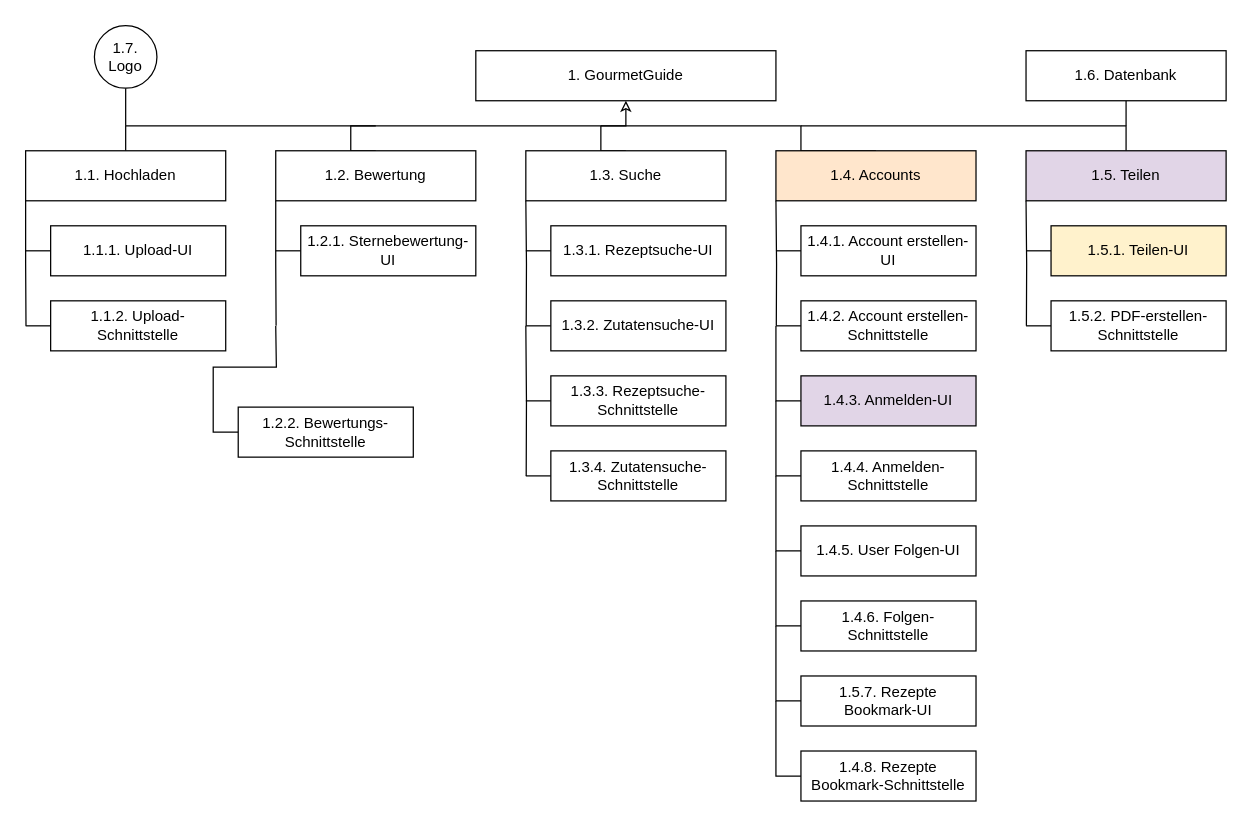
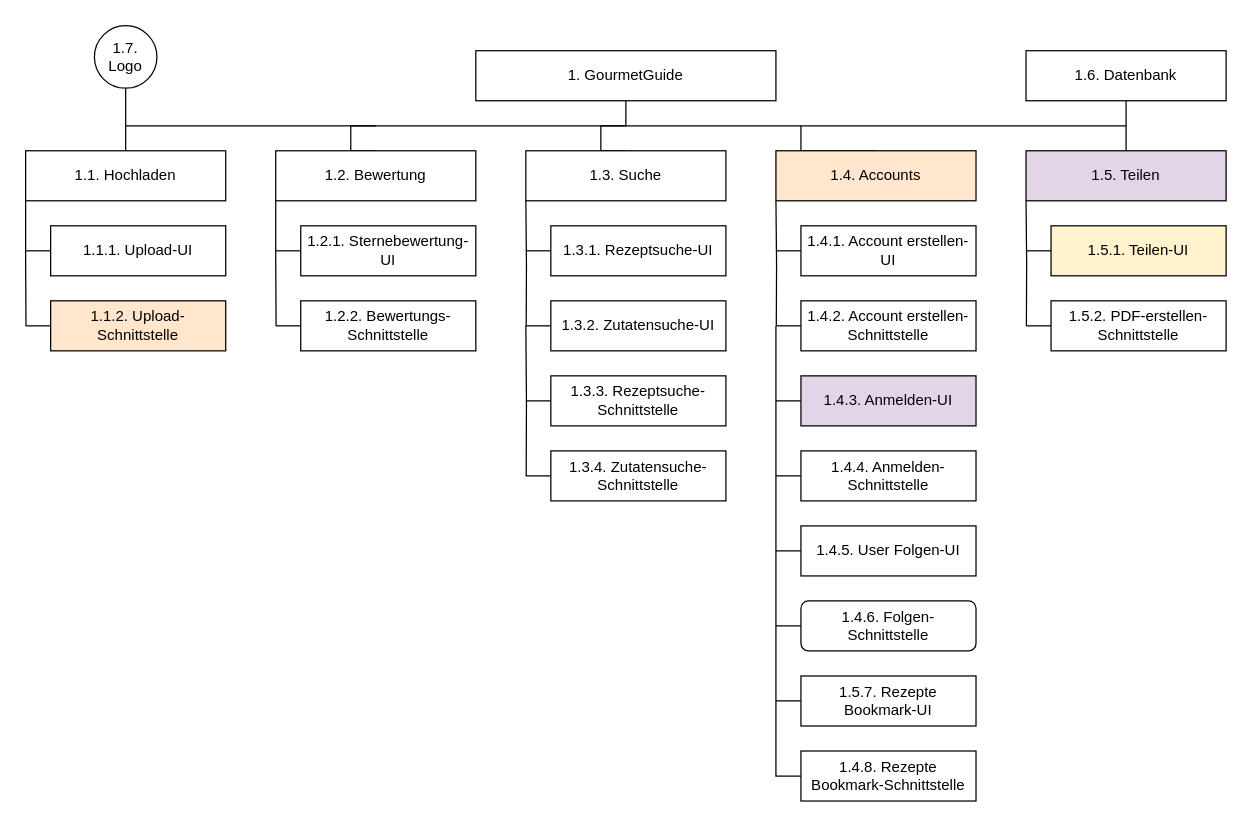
- <mxCell id="3" style="edgeStyle=orthogonalEdgeStyle;rounded=0;orthogonalLoop=1;jettySize=auto;html=1;exitX=0.5;exitY=0;exitDx=0;exitDy=0;endArrow=classic;endFill=0;entryX=0.5;entryY=1;entryDx=0;entryDy=0;" parent="1" source="5" target="2" edge="1"><mxGeometry relative="1" as="geometry"><mxPoint x="280" y="100" as="targetPoint" /><Array as="points"><mxPoint x="100" y="100" /><mxPoint x="500" y="100" /></Array></mxGeometry></mxCell>
+ <mxCell id="3" style="edgeStyle=orthogonalEdgeStyle;rounded=0;orthogonalLoop=1;jettySize=auto;html=1;exitX=0.5;exitY=0;exitDx=0;exitDy=0;endArrow=none;endFill=0;entryX=0.5;entryY=1;entryDx=0;entryDy=0;" parent="1" source="5" target="2" edge="1"><mxGeometry relative="1" as="geometry"><mxPoint x="280" y="100" as="targetPoint" /><Array as="points"><mxPoint x="100" y="100" /><mxPoint x="500" y="100" /></Array></mxGeometry></mxCell>
- <mxCell id="18" value="1.1.2. Upload-Schnittstelle" style="rounded=0;whiteSpace=wrap;html=1;" parent="1" vertex="1"><mxGeometry x="40" y="240" width="140" height="40" as="geometry" /></mxCell>
+ <mxCell id="18" value="1.1.2. Upload-Schnittstelle" style="rounded=0;whiteSpace=wrap;html=1;fillColor=#ffe6cc;" parent="1" vertex="1"><mxGeometry x="40" y="240" width="140" height="40" as="geometry" /></mxCell>
- <mxCell id="22" value="1.2.2. Bewertungs-Schnittstelle" style="rounded=0;whiteSpace=wrap;html=1;" parent="1" vertex="1"><mxGeometry x="190" y="325" width="140" height="40" as="geometry" /></mxCell>
+ <mxCell id="22" value="1.2.2. Bewertungs-Schnittstelle" style="rounded=0;whiteSpace=wrap;html=1;" parent="1" vertex="1"><mxGeometry x="240" y="240" width="140" height="40" as="geometry" /></mxCell>
- <mxCell id="47" value="1.4.6. Folgen- Schnittstelle" style="rounded=0;whiteSpace=wrap;html=1;" parent="1" vertex="1"><mxGeometry x="640" y="480" width="140" height="40" as="geometry" /></mxCell>
+ <mxCell id="47" value="1.4.6. Folgen- Schnittstelle" style="whiteSpace=wrap;html=1;rounded=1;" parent="1" vertex="1"><mxGeometry x="640" y="480" width="140" height="40" as="geometry" /></mxCell>
